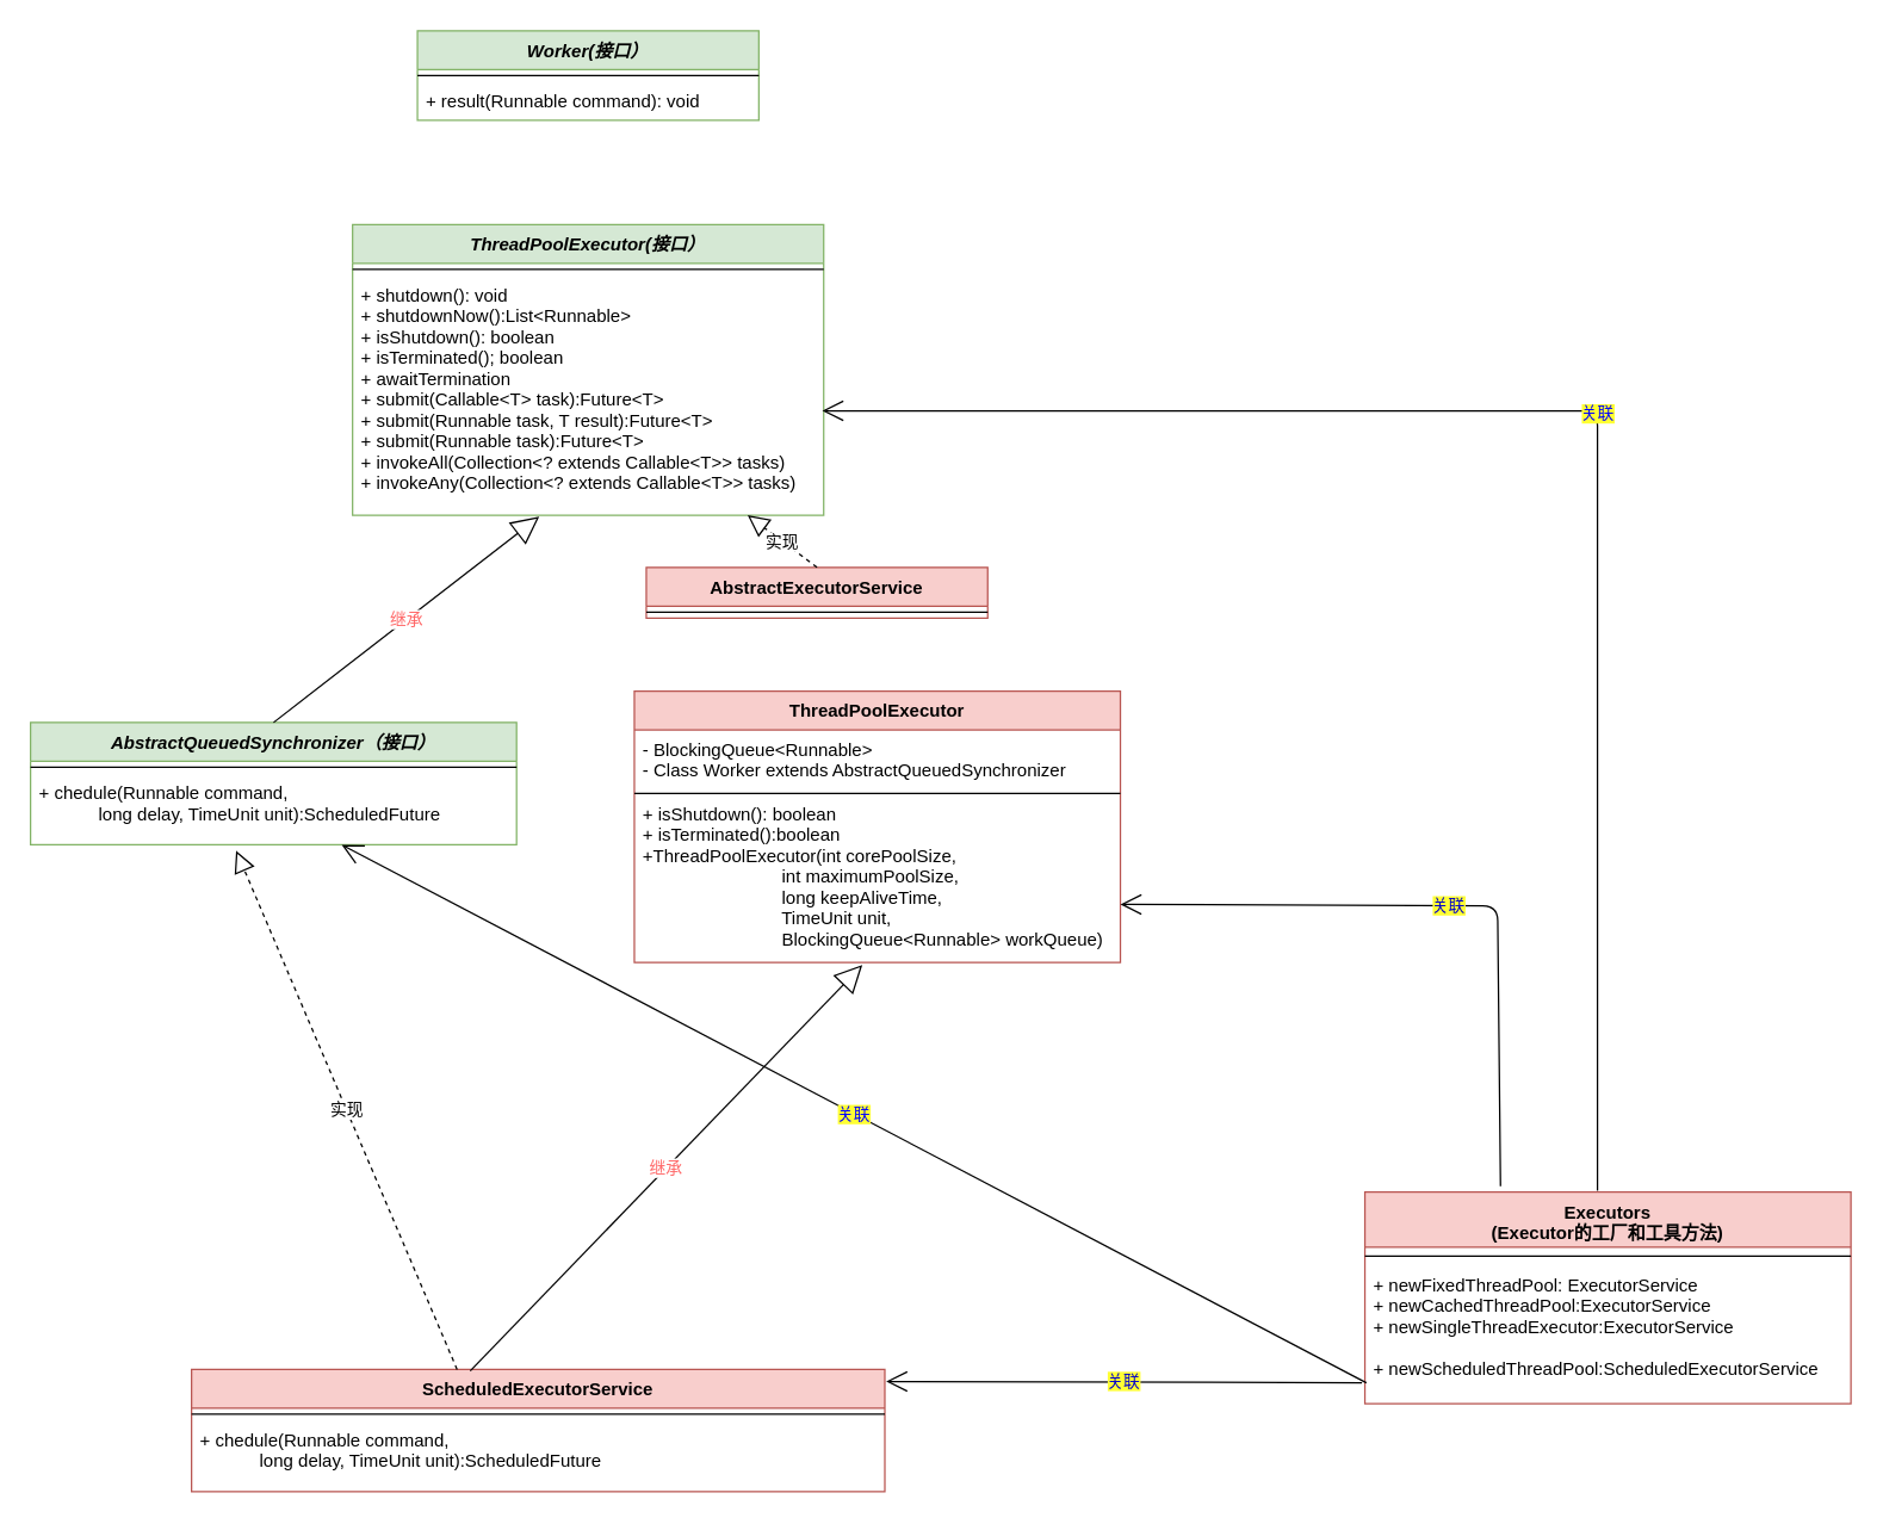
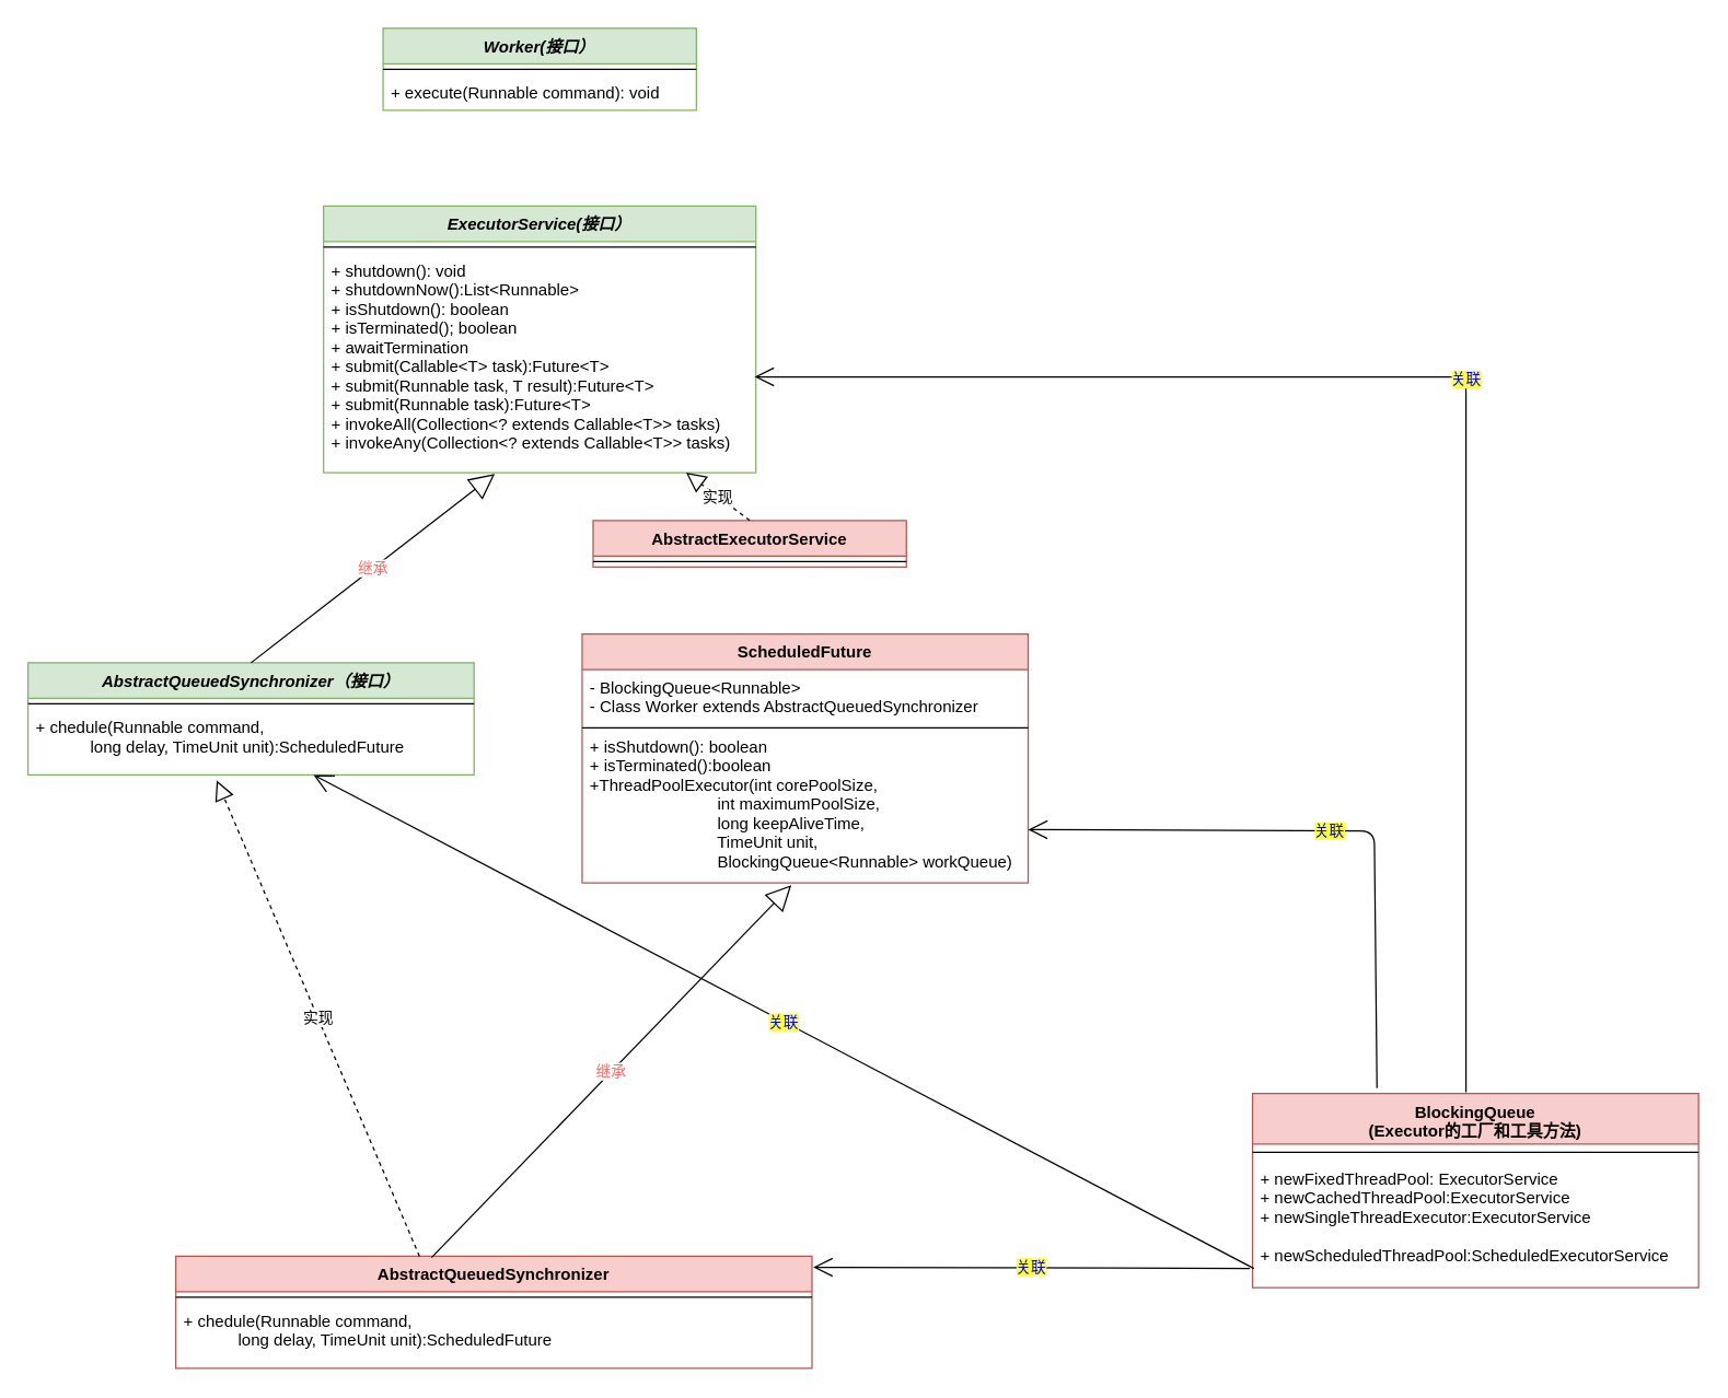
- <mxCell id="7" value="+ result(Runnable command): void" style="text;strokeColor=none;fillColor=none;align=left;verticalAlign=top;spacingLeft=4;spacingRight=4;overflow=hidden;rotatable=0;points=[[0,0.5],[1,0.5]];portConstraint=eastwest;shadow=0;" vertex="1" parent="5"><mxGeometry y="34" width="229" height="26" as="geometry" /></mxCell>
+ <mxCell id="7" value="+ execute(Runnable command): void" style="text;strokeColor=none;fillColor=none;align=left;verticalAlign=top;spacingLeft=4;spacingRight=4;overflow=hidden;rotatable=0;points=[[0,0.5],[1,0.5]];portConstraint=eastwest;shadow=0;" vertex="1" parent="5"><mxGeometry y="34" width="229" height="26" as="geometry" /></mxCell>
- <mxCell id="2" value="ThreadPoolExecutor(接口）" style="swimlane;fontStyle=3;align=center;verticalAlign=top;childLayout=stackLayout;horizontal=1;startSize=26;horizontalStack=0;resizeParent=1;resizeParentMax=0;resizeLast=0;collapsible=1;marginBottom=0;shadow=0;fillColor=#d5e8d4;strokeColor=#82b366;" vertex="1" parent="1"><mxGeometry x="236" y="150" width="316" height="195" as="geometry" /></mxCell>
+ <mxCell id="2" value="ExecutorService(接口）" style="swimlane;fontStyle=3;align=center;verticalAlign=top;childLayout=stackLayout;horizontal=1;startSize=26;horizontalStack=0;resizeParent=1;resizeParentMax=0;resizeLast=0;collapsible=1;marginBottom=0;shadow=0;fillColor=#d5e8d4;strokeColor=#82b366;" vertex="1" parent="1"><mxGeometry x="236" y="150" width="316" height="195" as="geometry" /></mxCell>
- <mxCell id="16" value="ThreadPoolExecutor" style="swimlane;fontStyle=1;align=center;verticalAlign=top;childLayout=stackLayout;horizontal=1;startSize=26;horizontalStack=0;resizeParent=1;resizeParentMax=0;resizeLast=0;collapsible=1;marginBottom=0;shadow=0;fillColor=#f8cecc;strokeColor=#b85450;" vertex="1" parent="1"><mxGeometry x="425" y="463" width="326" height="182" as="geometry" /></mxCell>
+ <mxCell id="16" value="ScheduledFuture" style="swimlane;fontStyle=1;align=center;verticalAlign=top;childLayout=stackLayout;horizontal=1;startSize=26;horizontalStack=0;resizeParent=1;resizeParentMax=0;resizeLast=0;collapsible=1;marginBottom=0;shadow=0;fillColor=#f8cecc;strokeColor=#b85450;" vertex="1" parent="1"><mxGeometry x="425" y="463" width="326" height="182" as="geometry" /></mxCell>
- <mxCell id="12" value="Executors&#10;(Executor的工厂和工具方法)" style="swimlane;fontStyle=1;align=center;verticalAlign=top;childLayout=stackLayout;horizontal=1;startSize=37;horizontalStack=0;resizeParent=1;resizeParentMax=0;resizeLast=0;collapsible=1;marginBottom=0;shadow=0;fillColor=#f8cecc;strokeColor=#b85450;" vertex="1" parent="1"><mxGeometry x="915" y="799" width="326" height="142" as="geometry" /></mxCell>
+ <mxCell id="12" value="BlockingQueue&#10;(Executor的工厂和工具方法)" style="swimlane;fontStyle=1;align=center;verticalAlign=top;childLayout=stackLayout;horizontal=1;startSize=37;horizontalStack=0;resizeParent=1;resizeParentMax=0;resizeLast=0;collapsible=1;marginBottom=0;shadow=0;fillColor=#f8cecc;strokeColor=#b85450;" vertex="1" parent="1"><mxGeometry x="915" y="799" width="326" height="142" as="geometry" /></mxCell>
- <mxCell id="24" value="ScheduledExecutorService" style="swimlane;fontStyle=1;align=center;verticalAlign=top;childLayout=stackLayout;horizontal=1;startSize=26;horizontalStack=0;resizeParent=1;resizeParentMax=0;resizeLast=0;collapsible=1;marginBottom=0;shadow=0;fillColor=#f8cecc;strokeColor=#b85450;" vertex="1" parent="1"><mxGeometry x="128" y="918" width="465" height="82" as="geometry" /></mxCell>
+ <mxCell id="24" value="AbstractQueuedSynchronizer" style="swimlane;fontStyle=1;align=center;verticalAlign=top;childLayout=stackLayout;horizontal=1;startSize=26;horizontalStack=0;resizeParent=1;resizeParentMax=0;resizeLast=0;collapsible=1;marginBottom=0;shadow=0;fillColor=#f8cecc;strokeColor=#b85450;" vertex="1" parent="1"><mxGeometry x="128" y="918" width="465" height="82" as="geometry" /></mxCell>
